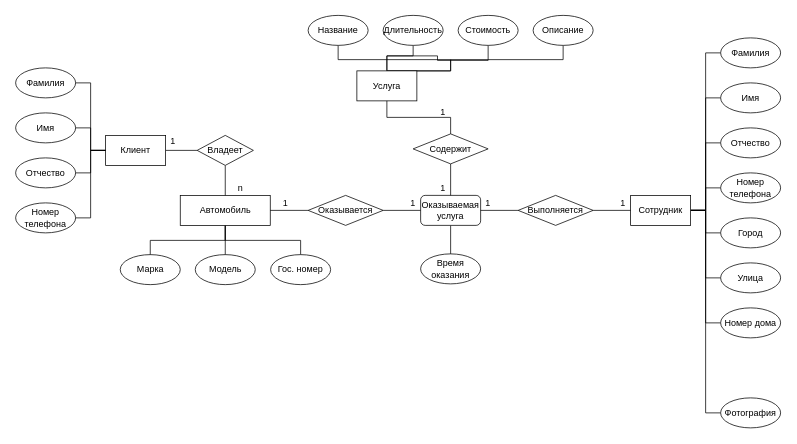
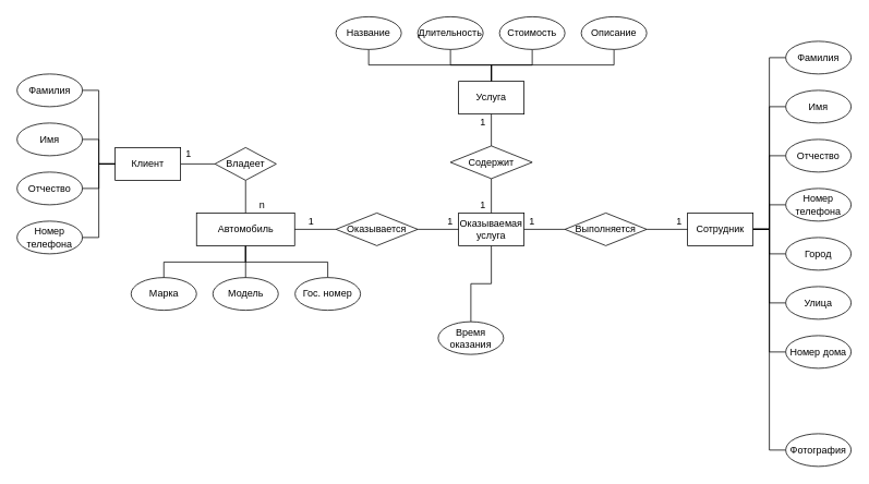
- <mxCell id="31" value="Услуга" style="rounded=0;whiteSpace=wrap;html=1;" parent="1" vertex="1"><mxGeometry x="475" y="94" width="80" height="40" as="geometry" /></mxCell>
+ <mxCell id="31" value="Услуга" style="rounded=0;whiteSpace=wrap;html=1;" parent="1" vertex="1"><mxGeometry x="560" y="99" width="80" height="40" as="geometry" /></mxCell>
- <mxCell id="23" value="Оказываемая услуга" style="whiteSpace=wrap;html=1;rounded=1;" parent="1" vertex="1"><mxGeometry x="560" y="260" width="80" height="40" as="geometry" /></mxCell>
+ <mxCell id="23" value="Оказываемая услуга" style="rounded=0;whiteSpace=wrap;html=1;" parent="1" vertex="1"><mxGeometry x="560" y="260" width="80" height="40" as="geometry" /></mxCell>
- <mxCell id="21" value="Время оказания" style="ellipse;whiteSpace=wrap;html=1;" parent="1" vertex="1"><mxGeometry x="560" y="338" width="80" height="40" as="geometry" /></mxCell>
+ <mxCell id="21" value="Время оказания" style="ellipse;whiteSpace=wrap;html=1;" parent="1" vertex="1"><mxGeometry x="535" y="393" width="80" height="40" as="geometry" /></mxCell>
